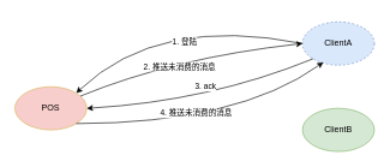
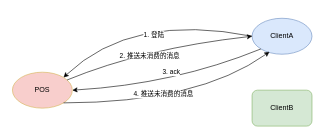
- <mxCell id="3" value="ClientA" style="ellipse;whiteSpace=wrap;html=1;fillColor=#dae8fc;strokeColor=#6c8ebf;dashed=1;" vertex="1" parent="1"><mxGeometry x="420" y="30" width="100" height="60" as="geometry" /></mxCell>
+ <mxCell id="3" value="ClientA" style="ellipse;whiteSpace=wrap;html=1;fillColor=#dae8fc;strokeColor=#6c8ebf;" vertex="1" parent="1"><mxGeometry x="420" y="30" width="100" height="60" as="geometry" /></mxCell>
- <mxCell id="4" value="ClientB" style="ellipse;whiteSpace=wrap;html=1;fillColor=#d5e8d4;strokeColor=#82b366;" vertex="1" parent="1"><mxGeometry x="420" y="150" width="100" height="60" as="geometry" /></mxCell>
+ <mxCell id="4" value="ClientB" style="whiteSpace=wrap;html=1;fillColor=#d5e8d4;strokeColor=#82b366;rounded=1;" vertex="1" parent="1"><mxGeometry x="420" y="150" width="100" height="60" as="geometry" /></mxCell>
